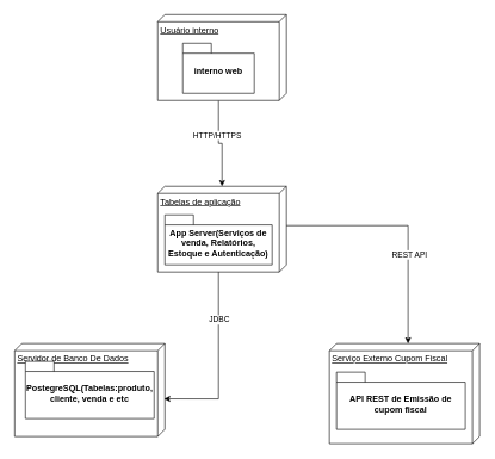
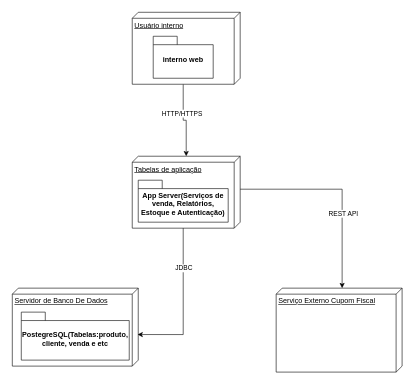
- <mxCell id="9" value="PostegreSQL(Tabelas:produto, cliente, venda e etc" style="shape=folder;fontStyle=1;spacingTop=10;tabWidth=40;tabHeight=14;tabPosition=left;html=1;whiteSpace=wrap;" vertex="1" parent="1"><mxGeometry x="35" y="505" width="180" height="80" as="geometry" /></mxCell>
+ <mxCell id="9" value="PostegreSQL(Tabelas:produto, cliente, venda e etc" style="shape=folder;fontStyle=1;spacingTop=10;tabWidth=40;tabHeight=14;tabPosition=left;html=1;whiteSpace=wrap;" vertex="1" parent="1"><mxGeometry x="35" y="520" width="180" height="80" as="geometry" /></mxCell>
- <mxCell id="11" value="API REST de Emissão de cupom fiscal" style="shape=folder;fontStyle=1;spacingTop=10;tabWidth=40;tabHeight=14;tabPosition=left;html=1;whiteSpace=wrap;" vertex="1" parent="1"><mxGeometry x="470" y="520" width="180" height="80" as="geometry" /></mxCell>
